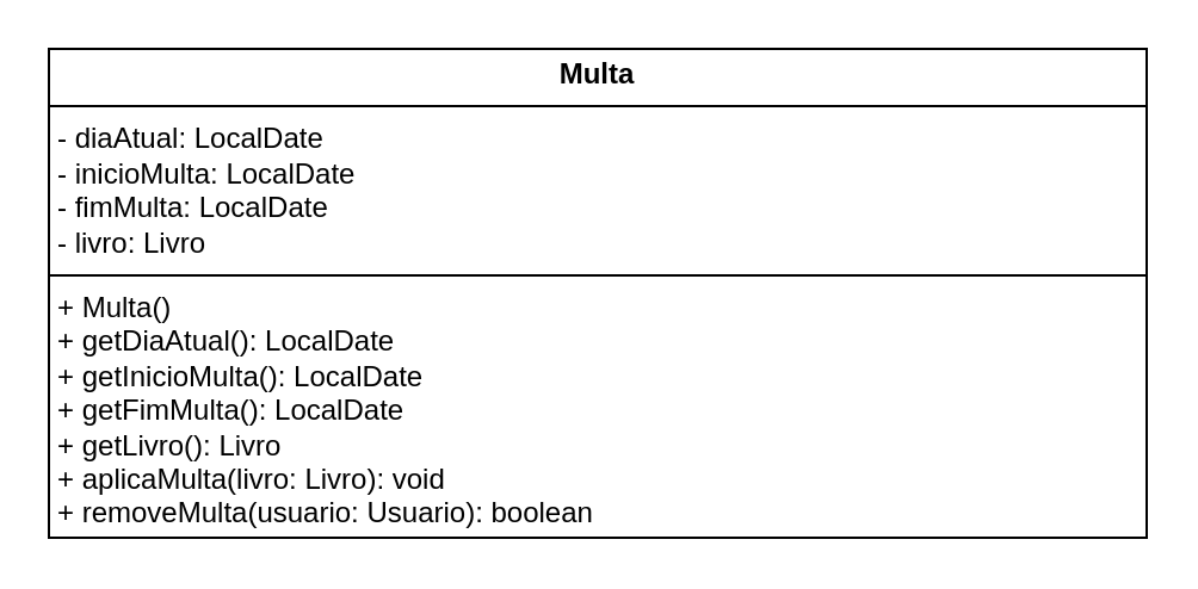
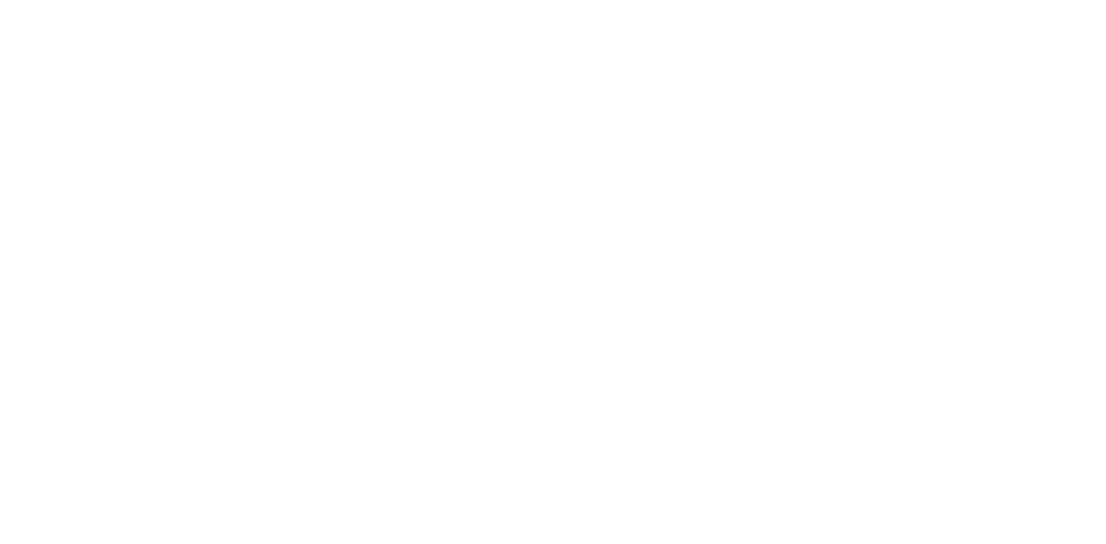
- <mxCell id="2" value="&lt;p style=&quot;margin:0px;margin-top:4px;text-align:center;&quot;&gt;&lt;b&gt;Multa&lt;/b&gt;&lt;br&gt;&lt;/p&gt;&lt;hr size=&quot;1&quot; style=&quot;border-style:solid;&quot;&gt;&lt;p style=&quot;margin:0px;margin-left:4px;&quot;&gt;- diaAtual: LocalDate&amp;nbsp;&lt;br&gt;- inicioMulta: LocalDate&amp;nbsp;&lt;br&gt;- fimMulta: LocalDate&amp;nbsp;&lt;br&gt;- livro: Livro&lt;br&gt;&lt;/p&gt;&lt;hr size=&quot;1&quot; style=&quot;border-style:solid;&quot;&gt;&lt;p style=&quot;margin:0px;margin-left:4px;&quot;&gt;+ &lt;span class=&quot;hljs-built_in&quot;&gt;Multa&lt;/span&gt;()&amp;nbsp;&lt;br&gt;+ &lt;span class=&quot;hljs-built_in&quot;&gt;getDiaAtual&lt;/span&gt;(): LocalDate&amp;nbsp;&lt;br&gt;+ &lt;span class=&quot;hljs-built_in&quot;&gt;getInicioMulta&lt;/span&gt;(): LocalDate&amp;nbsp;&lt;br&gt;+ &lt;span class=&quot;hljs-built_in&quot;&gt;getFimMulta&lt;/span&gt;(): LocalDate&amp;nbsp;&lt;br&gt;+ &lt;span class=&quot;hljs-built_in&quot;&gt;getLivro&lt;/span&gt;(): Livro&amp;nbsp;&lt;br&gt;+ &lt;span class=&quot;hljs-built_in&quot;&gt;aplicaMulta&lt;/span&gt;(livro: Livro): void&amp;nbsp;&lt;br&gt;+ &lt;span class=&quot;hljs-built_in&quot;&gt;removeMulta&lt;/span&gt;(usuario: Usuario): boolean&lt;br&gt;&lt;/p&gt;" style="verticalAlign=middle;align=left;overflow=fill;html=1;whiteSpace=wrap;fillColor=none;" vertex="1" parent="1"><mxGeometry x="20" y="20" width="460" height="205" as="geometry" /></mxCell>
